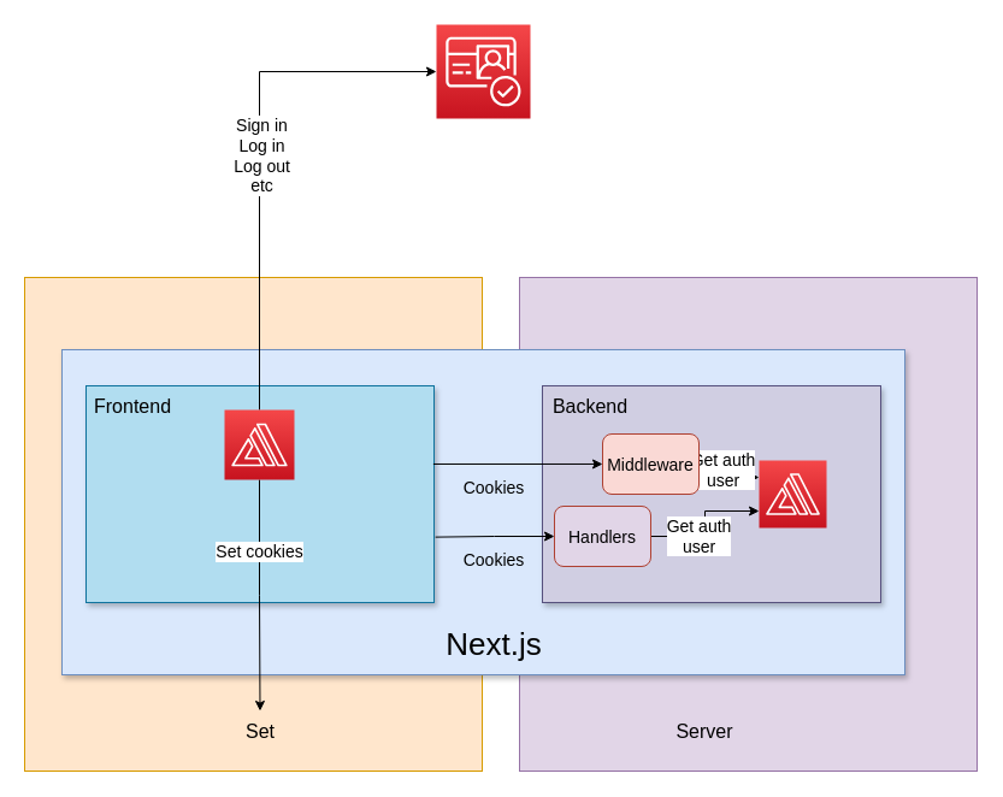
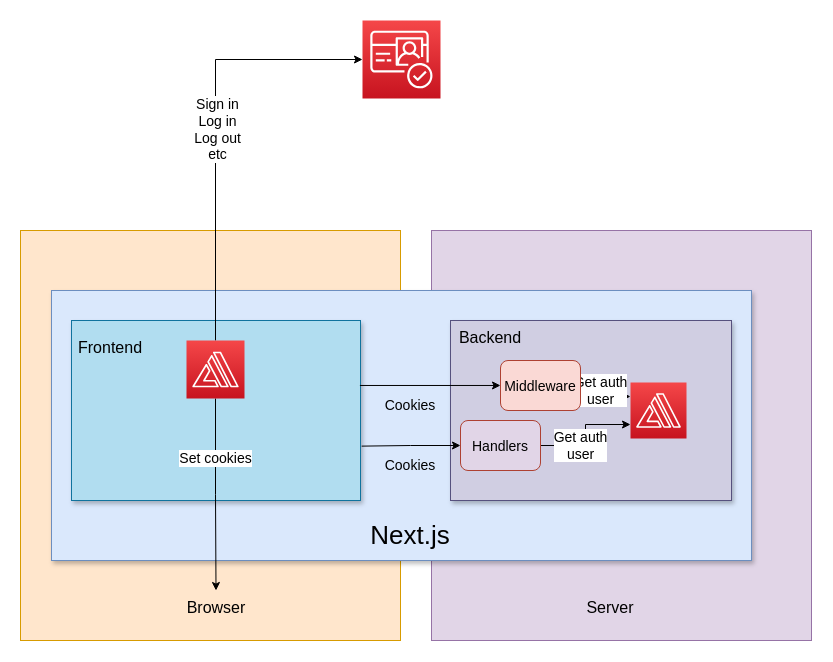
- <mxCell id="8" value="&lt;font style=&quot;font-size: 16px;&quot;&gt;Frontend&lt;/font&gt;" style="text;html=1;strokeColor=none;fillColor=none;align=center;verticalAlign=middle;whiteSpace=wrap;rounded=0;fontSize=24;" parent="1" vertex="1"><mxGeometry x="80" y="320" width="60" height="30" as="geometry" /></mxCell>
+ <mxCell id="8" value="&lt;font style=&quot;font-size: 16px;&quot;&gt;Frontend&lt;/font&gt;" style="text;html=1;strokeColor=none;fillColor=none;align=center;verticalAlign=middle;whiteSpace=wrap;rounded=0;fontSize=24;" parent="1" vertex="1"><mxGeometry x="80" y="330" width="60" height="30" as="geometry" /></mxCell>
- <mxCell id="20" value="&lt;font style=&quot;font-size: 16px;&quot;&gt;Set&lt;/font&gt;" style="text;html=1;strokeColor=none;fillColor=none;align=center;verticalAlign=middle;whiteSpace=wrap;rounded=0;fontSize=24;" parent="1" vertex="1"><mxGeometry x="185.5" y="590" width="60" height="30" as="geometry" /></mxCell>
+ <mxCell id="20" value="&lt;font style=&quot;font-size: 16px;&quot;&gt;Browser&lt;/font&gt;" style="text;html=1;strokeColor=none;fillColor=none;align=center;verticalAlign=middle;whiteSpace=wrap;rounded=0;fontSize=24;" parent="1" vertex="1"><mxGeometry x="185.5" y="590" width="60" height="30" as="geometry" /></mxCell>
- <mxCell id="21" value="&lt;font style=&quot;font-size: 16px;&quot;&gt;Server&lt;/font&gt;" style="text;html=1;strokeColor=none;fillColor=none;align=center;verticalAlign=middle;whiteSpace=wrap;rounded=0;fontSize=24;" parent="1" vertex="1"><mxGeometry x="555" y="590" width="60" height="30" as="geometry" /></mxCell>
+ <mxCell id="21" value="&lt;font style=&quot;font-size: 16px;&quot;&gt;Server&lt;/font&gt;" style="text;html=1;strokeColor=none;fillColor=none;align=center;verticalAlign=middle;whiteSpace=wrap;rounded=0;fontSize=24;" parent="1" vertex="1"><mxGeometry x="580" y="590" width="60" height="30" as="geometry" /></mxCell>
